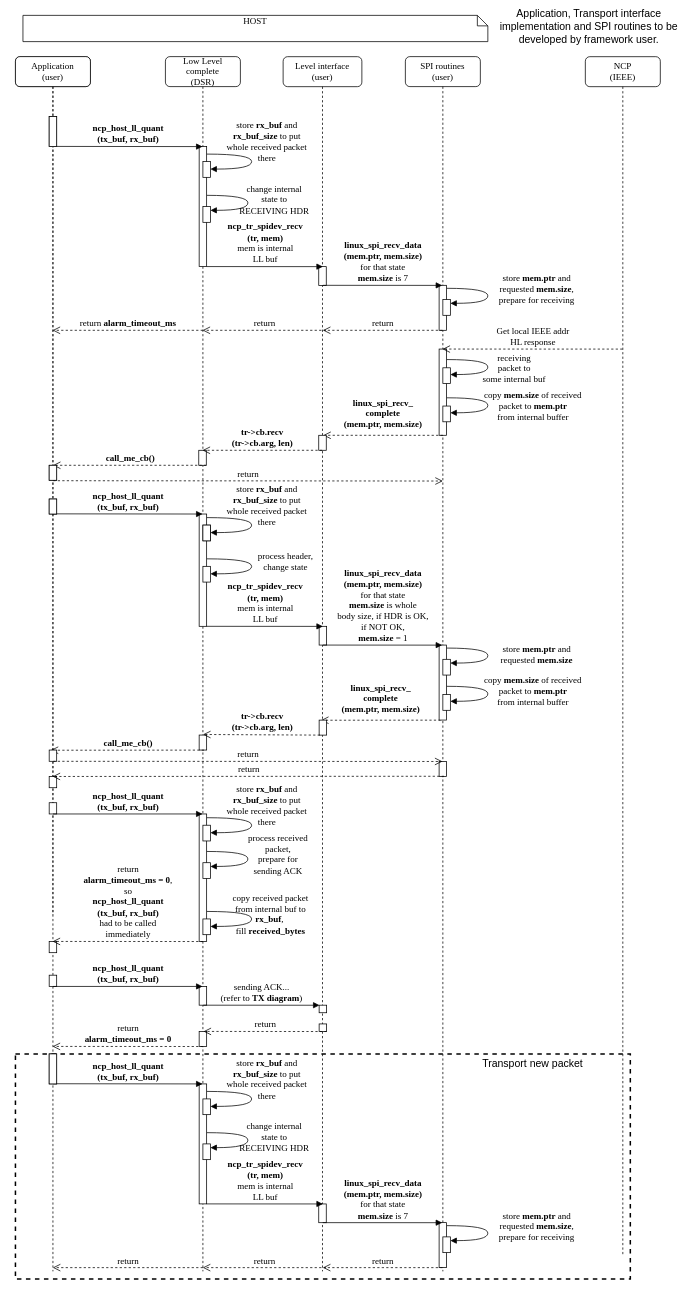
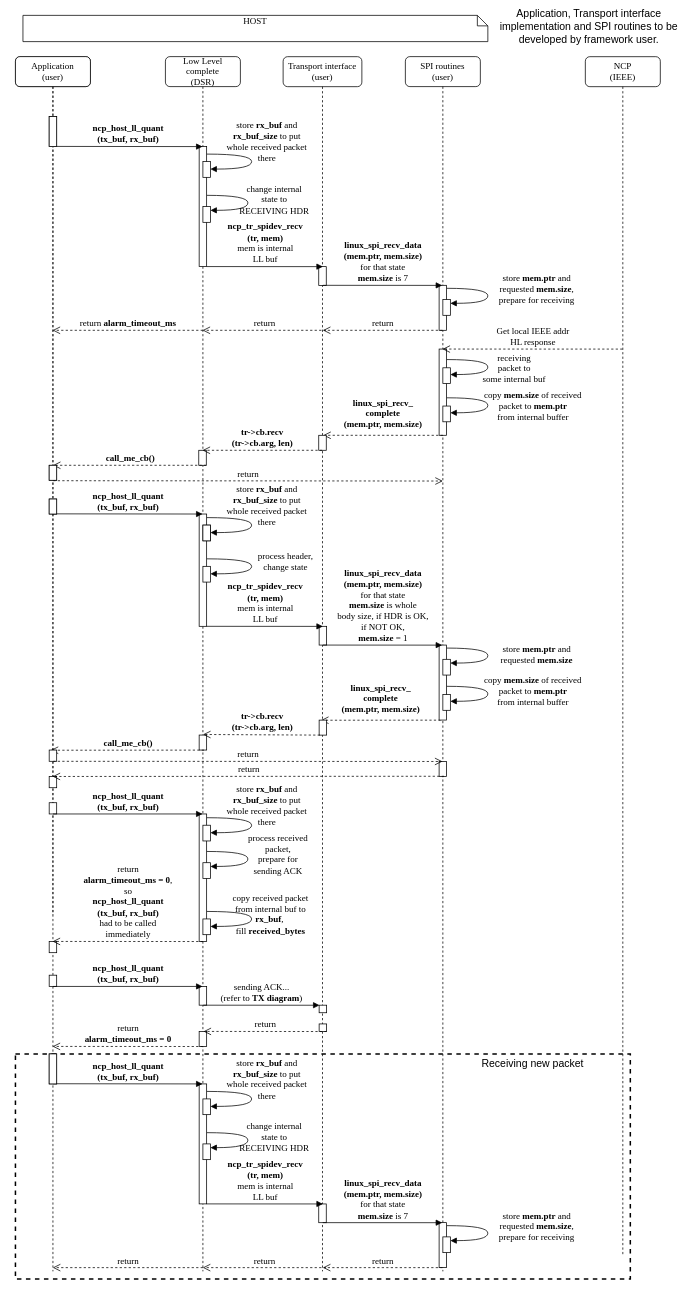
- <mxCell id="20" value="Level interface&lt;br&gt;(user)" style="shape=umlLifeline;perimeter=lifelinePerimeter;whiteSpace=wrap;html=1;container=1;collapsible=0;recursiveResize=0;outlineConnect=0;rounded=1;shadow=0;comic=0;labelBackgroundColor=none;strokeWidth=1;fontFamily=Verdana;fontSize=12;align=center;" parent="1" vertex="1"><mxGeometry x="377" y="75.08" width="105" height="1619.92" as="geometry" /></mxCell>
+ <mxCell id="20" value="Transport interface&lt;br&gt;(user)" style="shape=umlLifeline;perimeter=lifelinePerimeter;whiteSpace=wrap;html=1;container=1;collapsible=0;recursiveResize=0;outlineConnect=0;rounded=1;shadow=0;comic=0;labelBackgroundColor=none;strokeWidth=1;fontFamily=Verdana;fontSize=12;align=center;" parent="1" vertex="1"><mxGeometry x="377" y="75.08" width="105" height="1619.92" as="geometry" /></mxCell>
- <mxCell id="106" value="&lt;font style=&quot;font-size: 14px&quot;&gt;Transport new packet&lt;br&gt;&lt;/font&gt;" style="text;html=1;strokeColor=none;fillColor=none;align=center;verticalAlign=middle;whiteSpace=wrap;rounded=0;dashed=1;" vertex="1" parent="1"><mxGeometry x="640" y="1400" width="140" height="35" as="geometry" /></mxCell>
+ <mxCell id="106" value="&lt;font style=&quot;font-size: 14px&quot;&gt;Receiving new packet&lt;br&gt;&lt;/font&gt;" style="text;html=1;strokeColor=none;fillColor=none;align=center;verticalAlign=middle;whiteSpace=wrap;rounded=0;dashed=1;" vertex="1" parent="1"><mxGeometry x="640" y="1400" width="140" height="35" as="geometry" /></mxCell>
